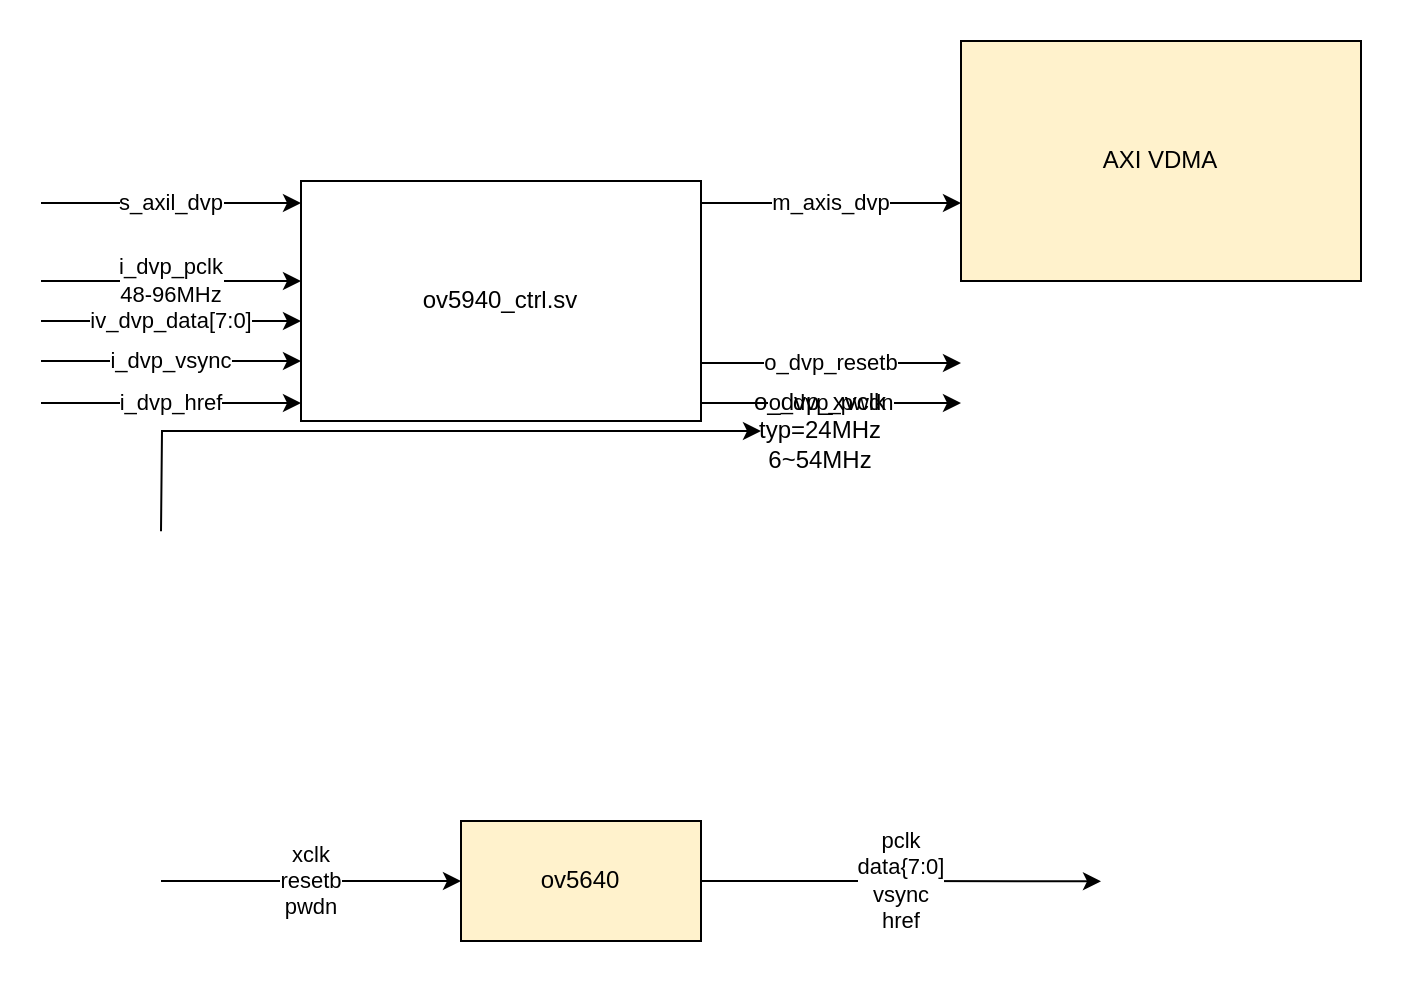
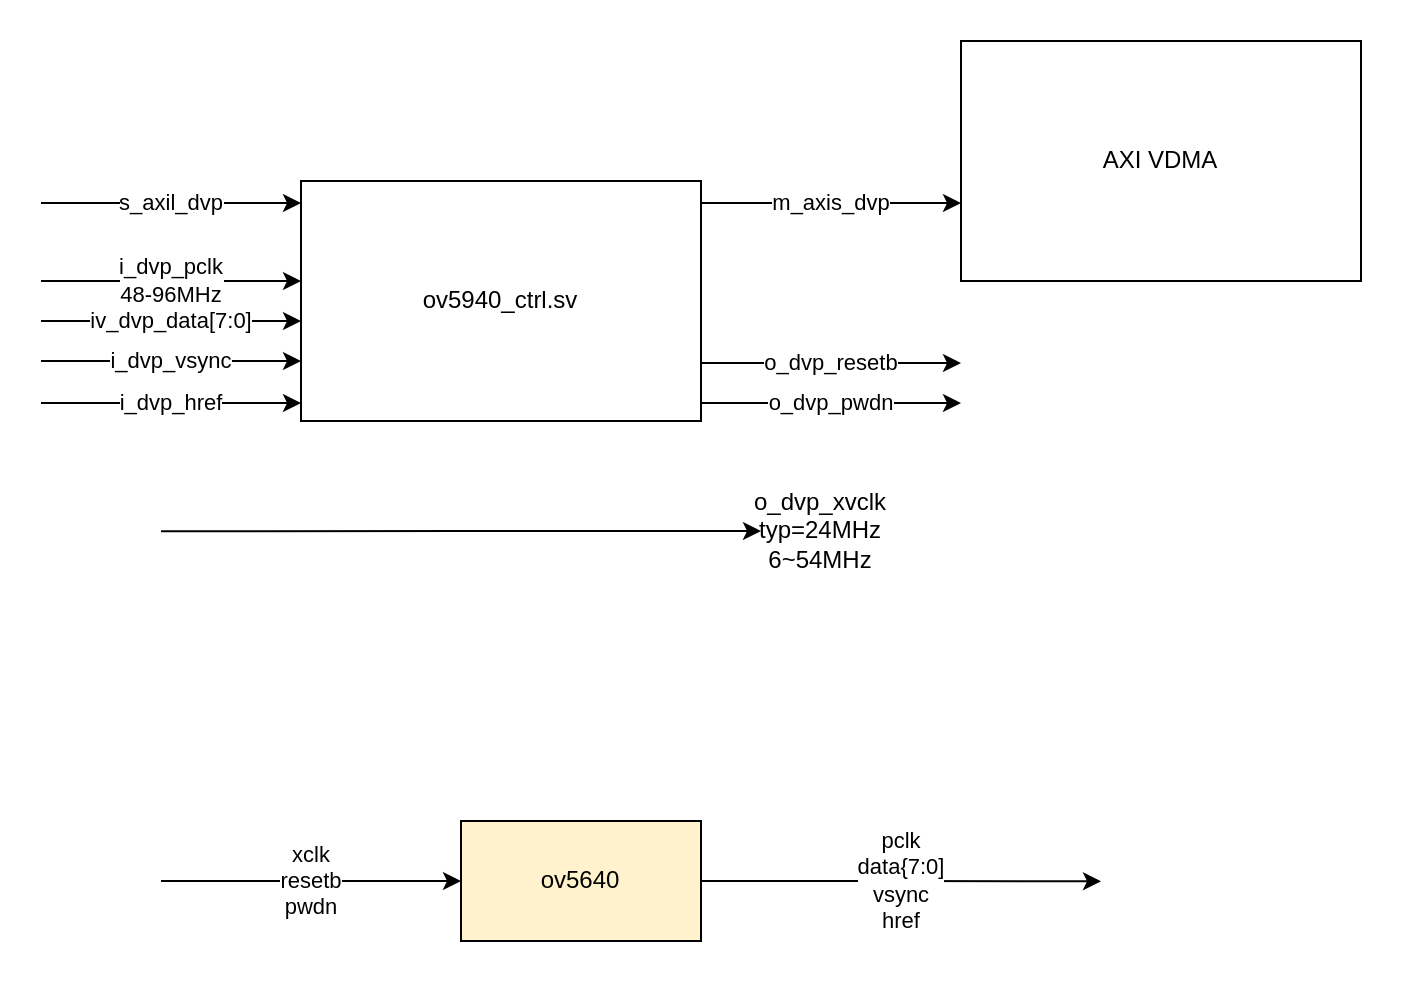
- <mxCell id="11" value="AXI VDMA" style="rounded=0;whiteSpace=wrap;html=1;fillColor=#fff2cc;" parent="1" vertex="1"><mxGeometry x="480" y="20" width="200" height="120" as="geometry" /></mxCell>
+ <mxCell id="11" value="AXI VDMA" style="rounded=0;whiteSpace=wrap;html=1;" parent="1" vertex="1"><mxGeometry x="480" y="20" width="200" height="120" as="geometry" /></mxCell>
- <mxCell id="13" value="o_dvp_xvclk&lt;div&gt;typ=24MHz&lt;/div&gt;&lt;div&gt;6~54MHz&lt;/div&gt;" style="text;html=1;align=center;verticalAlign=middle;whiteSpace=wrap;rounded=0;" vertex="1" parent="1"><mxGeometry x="380" y="200" width="60" height="30" as="geometry" /></mxCell>
+ <mxCell id="13" value="o_dvp_xvclk&lt;div&gt;typ=24MHz&lt;/div&gt;&lt;div&gt;6~54MHz&lt;/div&gt;" style="text;html=1;align=center;verticalAlign=middle;whiteSpace=wrap;rounded=0;" vertex="1" parent="1"><mxGeometry x="380" y="250" width="60" height="30" as="geometry" /></mxCell>
